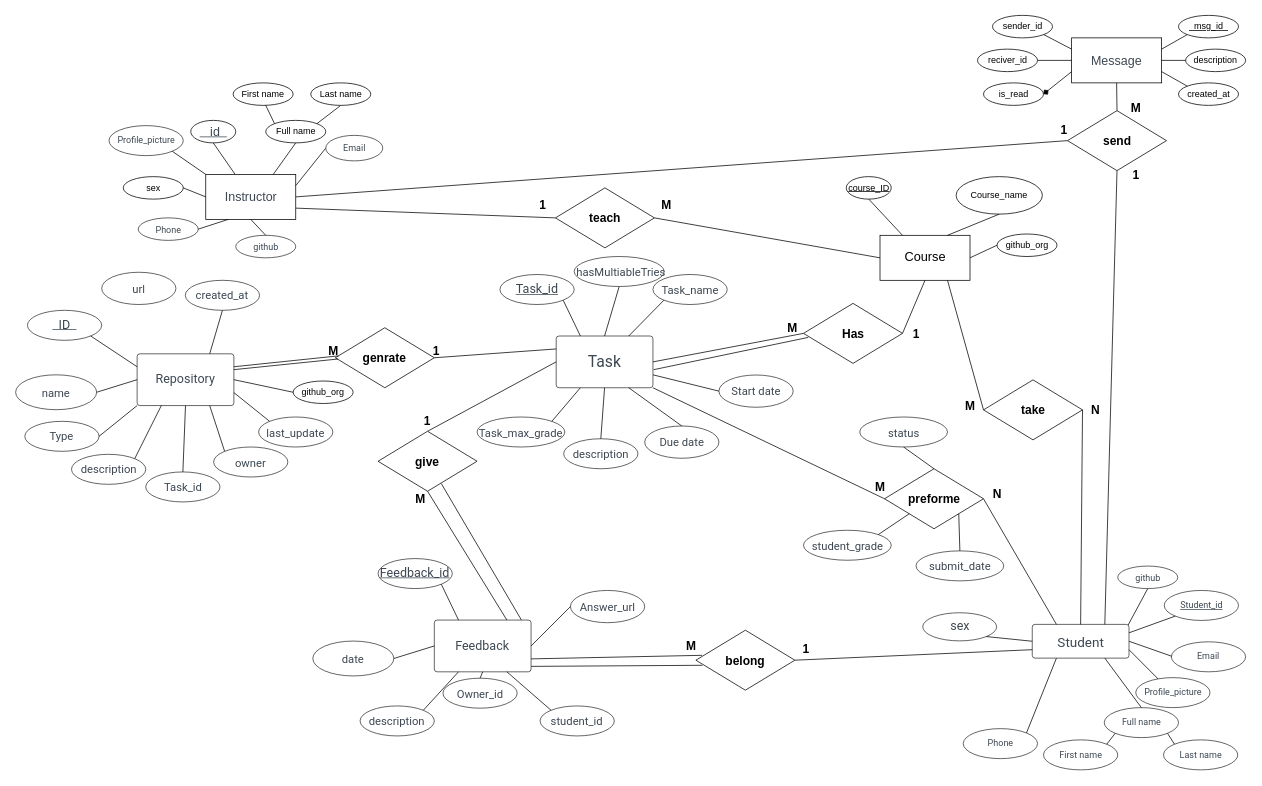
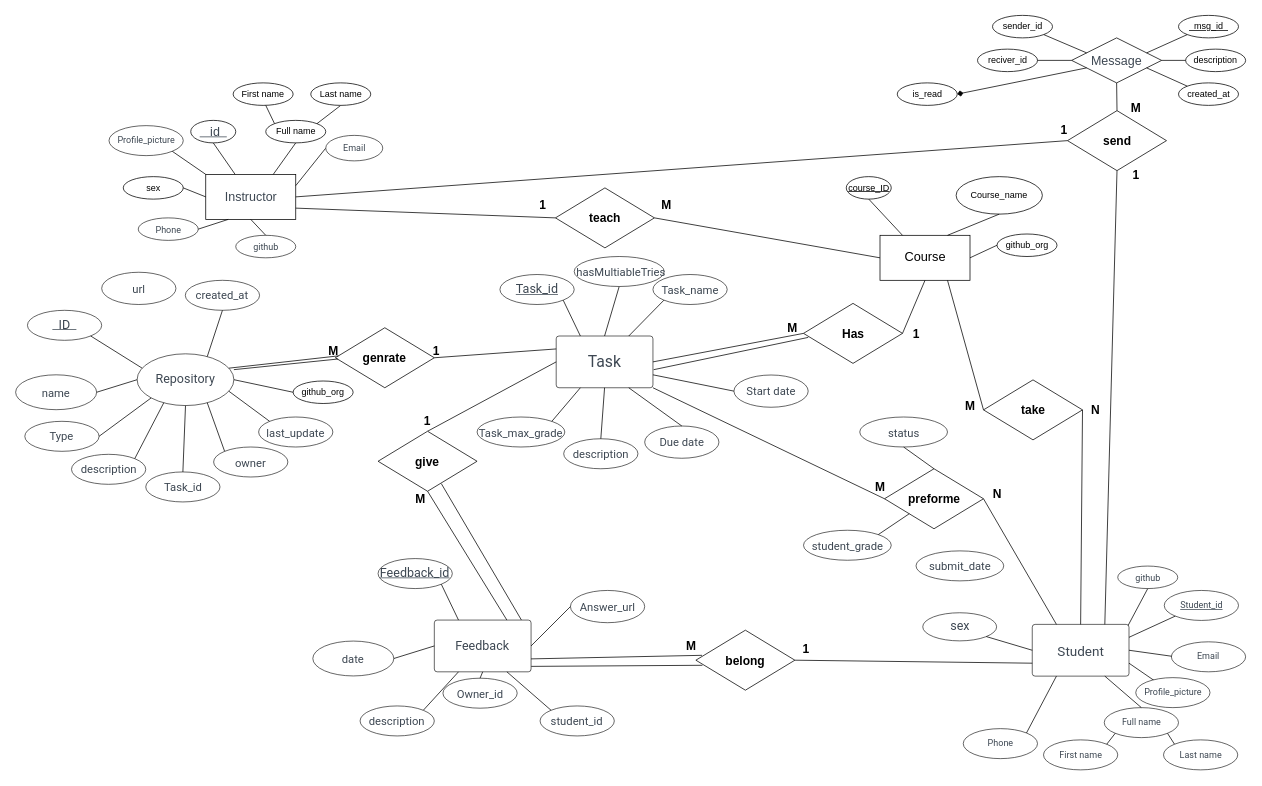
- <mxCell id="131" value="&lt;span data-lucid-content=&quot;{&amp;quot;t&amp;quot;:&amp;quot;Instructor&amp;quot;,&amp;quot;m&amp;quot;:[{&amp;quot;s&amp;quot;:0,&amp;quot;n&amp;quot;:&amp;quot;a&amp;quot;,&amp;quot;v&amp;quot;:&amp;quot;center&amp;quot;},{&amp;quot;s&amp;quot;:0,&amp;quot;n&amp;quot;:&amp;quot;f&amp;quot;,&amp;quot;v&amp;quot;:&amp;quot;Roboto&amp;quot;,&amp;quot;e&amp;quot;:10},{&amp;quot;s&amp;quot;:0,&amp;quot;n&amp;quot;:&amp;quot;fc&amp;quot;,&amp;quot;v&amp;quot;:&amp;quot;Regular&amp;quot;,&amp;quot;e&amp;quot;:10},{&amp;quot;s&amp;quot;:0,&amp;quot;n&amp;quot;:&amp;quot;fid&amp;quot;,&amp;quot;v&amp;quot;:80337,&amp;quot;e&amp;quot;:10},{&amp;quot;s&amp;quot;:0,&amp;quot;n&amp;quot;:&amp;quot;s&amp;quot;,&amp;quot;v&amp;quot;:22.222,&amp;quot;e&amp;quot;:10},{&amp;quot;s&amp;quot;:0,&amp;quot;n&amp;quot;:&amp;quot;c&amp;quot;,&amp;quot;v&amp;quot;:&amp;quot;#3d4752ff&amp;quot;,&amp;quot;e&amp;quot;:10}]}&quot; data-lucid-type=&quot;application/vnd.lucid.text&quot;&gt;&lt;span style=&quot;color:#3d4752;font-size:16.667px;&quot;&gt;Message&lt;/span&gt;&lt;/span&gt;" style="rounded=0;whiteSpace=wrap;html=1;" parent="1" vertex="1"><mxGeometry x="1428" y="50" width="120" height="60" as="geometry" /></mxCell>
+ <mxCell id="131" value="&lt;span data-lucid-content=&quot;{&amp;quot;t&amp;quot;:&amp;quot;Instructor&amp;quot;,&amp;quot;m&amp;quot;:[{&amp;quot;s&amp;quot;:0,&amp;quot;n&amp;quot;:&amp;quot;a&amp;quot;,&amp;quot;v&amp;quot;:&amp;quot;center&amp;quot;},{&amp;quot;s&amp;quot;:0,&amp;quot;n&amp;quot;:&amp;quot;f&amp;quot;,&amp;quot;v&amp;quot;:&amp;quot;Roboto&amp;quot;,&amp;quot;e&amp;quot;:10},{&amp;quot;s&amp;quot;:0,&amp;quot;n&amp;quot;:&amp;quot;fc&amp;quot;,&amp;quot;v&amp;quot;:&amp;quot;Regular&amp;quot;,&amp;quot;e&amp;quot;:10},{&amp;quot;s&amp;quot;:0,&amp;quot;n&amp;quot;:&amp;quot;fid&amp;quot;,&amp;quot;v&amp;quot;:80337,&amp;quot;e&amp;quot;:10},{&amp;quot;s&amp;quot;:0,&amp;quot;n&amp;quot;:&amp;quot;s&amp;quot;,&amp;quot;v&amp;quot;:22.222,&amp;quot;e&amp;quot;:10},{&amp;quot;s&amp;quot;:0,&amp;quot;n&amp;quot;:&amp;quot;c&amp;quot;,&amp;quot;v&amp;quot;:&amp;quot;#3d4752ff&amp;quot;,&amp;quot;e&amp;quot;:10}]}&quot; data-lucid-type=&quot;application/vnd.lucid.text&quot;&gt;&lt;span style=&quot;color:#3d4752;font-size:16.667px;&quot;&gt;Message&lt;/span&gt;&lt;/span&gt;" style="rhombus;whiteSpace=wrap;html=1;" parent="1" vertex="1"><mxGeometry x="1428" y="50" width="120" height="60" as="geometry" /></mxCell>
- <mxCell id="143" value="is_read" style="ellipse;whiteSpace=wrap;html=1;" parent="1" vertex="1"><mxGeometry x="1310.5" y="110" width="80" height="30" as="geometry" /></mxCell>
+ <mxCell id="143" value="is_read" style="ellipse;whiteSpace=wrap;html=1;" parent="1" vertex="1"><mxGeometry x="1195.5" y="110" width="80" height="30" as="geometry" /></mxCell>
- <mxCell id="107" value="Repository" style="html=1;overflow=block;blockSpacing=1;whiteSpace=wrap;fontSize=16.7;fontFamily=Roboto;fontColor=#3d4752;align=center;spacing=3.8;strokeOpacity=100;fillOpacity=100;rounded=1;absoluteArcSize=1;arcSize=7.5;fillColor=#ffffff;strokeWidth=0.8;lucidId=z8JohozBBHBn;" parent="1" vertex="1"><mxGeometry x="182" y="471.25" width="129" height="69" as="geometry" /></mxCell>
+ <mxCell id="107" value="Repository" style="ellipse;html=1;overflow=block;blockSpacing=1;whiteSpace=wrap;fontSize=16.7;fontFamily=Roboto;fontColor=#3d4752;align=center;spacing=3.8;strokeOpacity=100;fillOpacity=100;absoluteArcSize=1;arcSize=7.5;fillColor=#ffffff;strokeWidth=0.8;lucidId=z8JohozBBHBn;" parent="1" vertex="1"><mxGeometry x="182" y="471.25" width="129" height="69" as="geometry" /></mxCell>
- <mxCell id="43" value="Start date" style="html=1;overflow=block;blockSpacing=1;whiteSpace=wrap;ellipse;fontSize=15;fontFamily=Roboto;fontColor=#3d4752;align=center;spacing=3.8;strokeOpacity=100;fillOpacity=100;rounded=1;absoluteArcSize=1;arcSize=7.5;fillColor=#ffffff;strokeWidth=0.8;lucidId=z8Jo9Yp90vg3;" parent="1" vertex="1"><mxGeometry x="957.75" y="499.5" width="99" height="43" as="geometry" /></mxCell>
+ <mxCell id="43" value="Start date" style="html=1;overflow=block;blockSpacing=1;whiteSpace=wrap;ellipse;fontSize=15;fontFamily=Roboto;fontColor=#3d4752;align=center;spacing=3.8;strokeOpacity=100;fillOpacity=100;rounded=1;absoluteArcSize=1;arcSize=7.5;fillColor=#ffffff;strokeWidth=0.8;lucidId=z8Jo9Yp90vg3;" parent="1" vertex="1"><mxGeometry x="977.75" y="499.5" width="99" height="43" as="geometry" /></mxCell>
- <mxCell id="102" value="" style="endArrow=none;html=1;rounded=0;entryX=1;entryY=1;entryDx=0;entryDy=0;fontSize=12;exitX=0.5;exitY=0;exitDx=0;exitDy=0;" parent="1" source="101" target="73" edge="1"><mxGeometry width="50" height="50" relative="1" as="geometry"><mxPoint x="1274.5" y="746" as="sourcePoint" /><mxPoint x="1181.5" y="724" as="targetPoint" /></mxGeometry></mxCell>
- <mxCell id="20" value="&lt;font style=&quot;font-size: 18px;&quot;&gt;Student&lt;/font&gt;" style="html=1;overflow=block;blockSpacing=1;whiteSpace=wrap;fontSize=12;fontFamily=Roboto;fontColor=#3d4752;align=center;spacing=3.8;strokeOpacity=100;fillOpacity=100;rounded=1;absoluteArcSize=1;arcSize=7.5;fillColor=#ffffff;strokeWidth=0.8;lucidId=z8JoEd9-YmlO;" parent="1" vertex="1"><mxGeometry x="1375.5" y="832" width="129" height="45" as="geometry" /></mxCell>
+ <mxCell id="20" value="&lt;font style=&quot;font-size: 18px;&quot;&gt;Student&lt;/font&gt;" style="html=1;overflow=block;blockSpacing=1;whiteSpace=wrap;fontSize=12;fontFamily=Roboto;fontColor=#3d4752;align=center;spacing=3.8;strokeOpacity=100;fillOpacity=100;rounded=1;absoluteArcSize=1;arcSize=7.5;fillColor=#ffffff;strokeWidth=0.8;lucidId=z8JoEd9-YmlO;" parent="1" vertex="1"><mxGeometry x="1375.5" y="832" width="129" height="69" as="geometry" /></mxCell>
